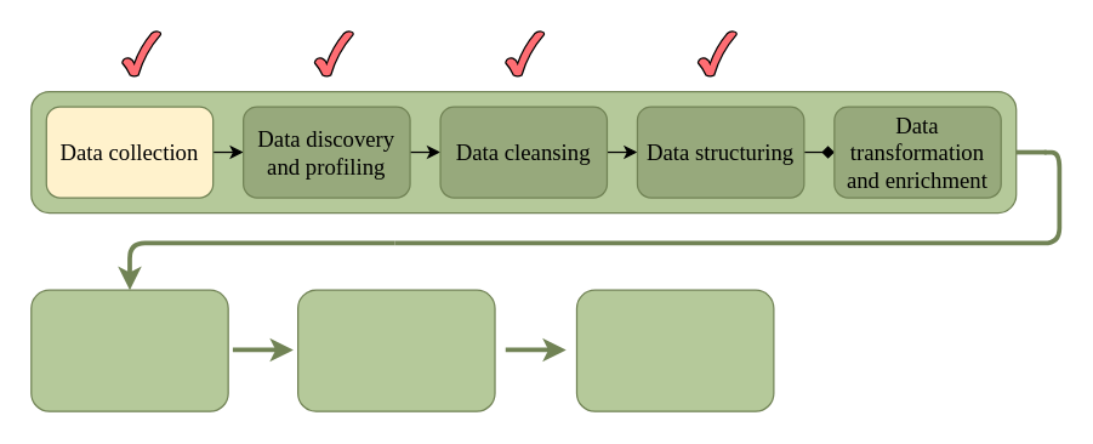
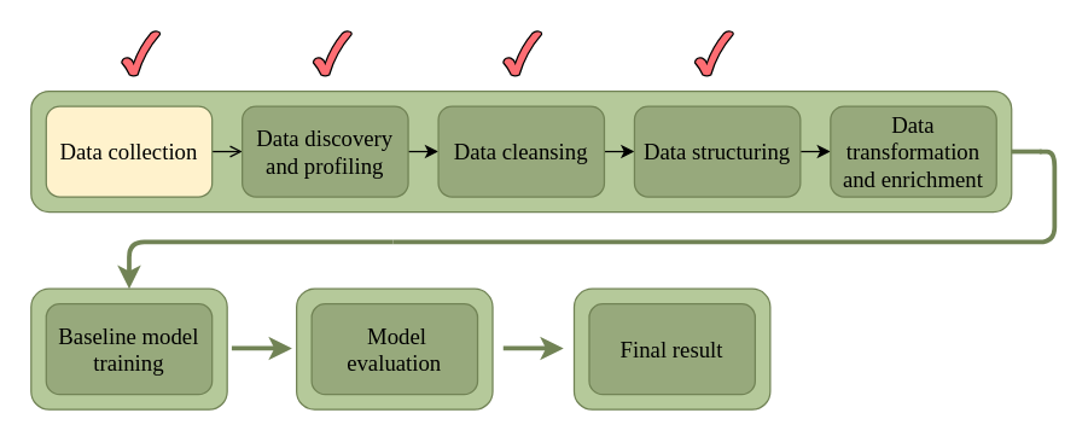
- <mxCell id="6" style="edgeStyle=none;html=1;exitX=1;exitY=0.5;exitDx=0;exitDy=0;entryX=0;entryY=0.5;entryDx=0;entryDy=0;fontFamily=Times New Roman;fontSize=15;fontColor=#000000;strokeColor=#000000;fontStyle=0" edge="1" parent="1" source="7" target="9"><mxGeometry relative="1" as="geometry" /></mxCell>
+ <mxCell id="6" style="edgeStyle=none;html=1;exitX=1;exitY=0.5;exitDx=0;exitDy=0;entryX=0;entryY=0.5;entryDx=0;entryDy=0;fontFamily=Times New Roman;fontSize=15;fontColor=#000000;strokeColor=#000000;fontStyle=0;endArrow=open;" edge="1" parent="1" source="7" target="9"><mxGeometry relative="1" as="geometry" /></mxCell>
- <mxCell id="12" style="edgeStyle=none;html=1;exitX=1;exitY=0.5;exitDx=0;exitDy=0;fontFamily=Times New Roman;fontSize=15;fontColor=#000000;strokeColor=#000000;fontStyle=0;endArrow=diamond;" edge="1" parent="1" source="13" target="14"><mxGeometry relative="1" as="geometry" /></mxCell>
+ <mxCell id="12" style="edgeStyle=none;html=1;exitX=1;exitY=0.5;exitDx=0;exitDy=0;fontFamily=Times New Roman;fontSize=15;fontColor=#000000;strokeColor=#000000;fontStyle=0" edge="1" parent="1" source="13" target="14"><mxGeometry relative="1" as="geometry" /></mxCell>
+ <mxCell id="15" value="&lt;p style=&quot;font-size: 15px;&quot;&gt;&lt;font face=&quot;Times New Roman&quot; style=&quot;font-size: 15px;&quot; color=&quot;#000000&quot;&gt;Baseline model training&lt;/font&gt;&lt;/p&gt;" style="rounded=1;whiteSpace=wrap;html=1;fillColor=#97A97C;strokeColor=#718355;fontSize=15;fontStyle=0" vertex="1" parent="1"><mxGeometry x="30" y="201" width="110" height="60" as="geometry" /></mxCell>
+ <mxCell id="16" value="&lt;p style=&quot;font-size: 15px;&quot;&gt;&lt;font face=&quot;Times New Roman&quot; style=&quot;font-size: 15px;&quot; color=&quot;#000000&quot;&gt;&amp;nbsp;Model evaluation&lt;/font&gt;&lt;/p&gt;" style="rounded=1;whiteSpace=wrap;html=1;fillColor=#97A97C;strokeColor=#718355;fontSize=15;fontStyle=0" vertex="1" parent="1"><mxGeometry x="206" y="201" width="110" height="60" as="geometry" /></mxCell>
+ <mxCell id="17" value="&lt;p style=&quot;font-size: 15px;&quot;&gt;&lt;font face=&quot;Times New Roman&quot; style=&quot;font-size: 15px;&quot; color=&quot;#000000&quot;&gt;Final result&lt;/font&gt;&lt;/p&gt;" style="rounded=1;whiteSpace=wrap;html=1;fillColor=#97A97C;strokeColor=#718355;fontSize=15;fontStyle=0" vertex="1" parent="1"><mxGeometry x="390" y="201" width="110" height="60" as="geometry" /></mxCell>
